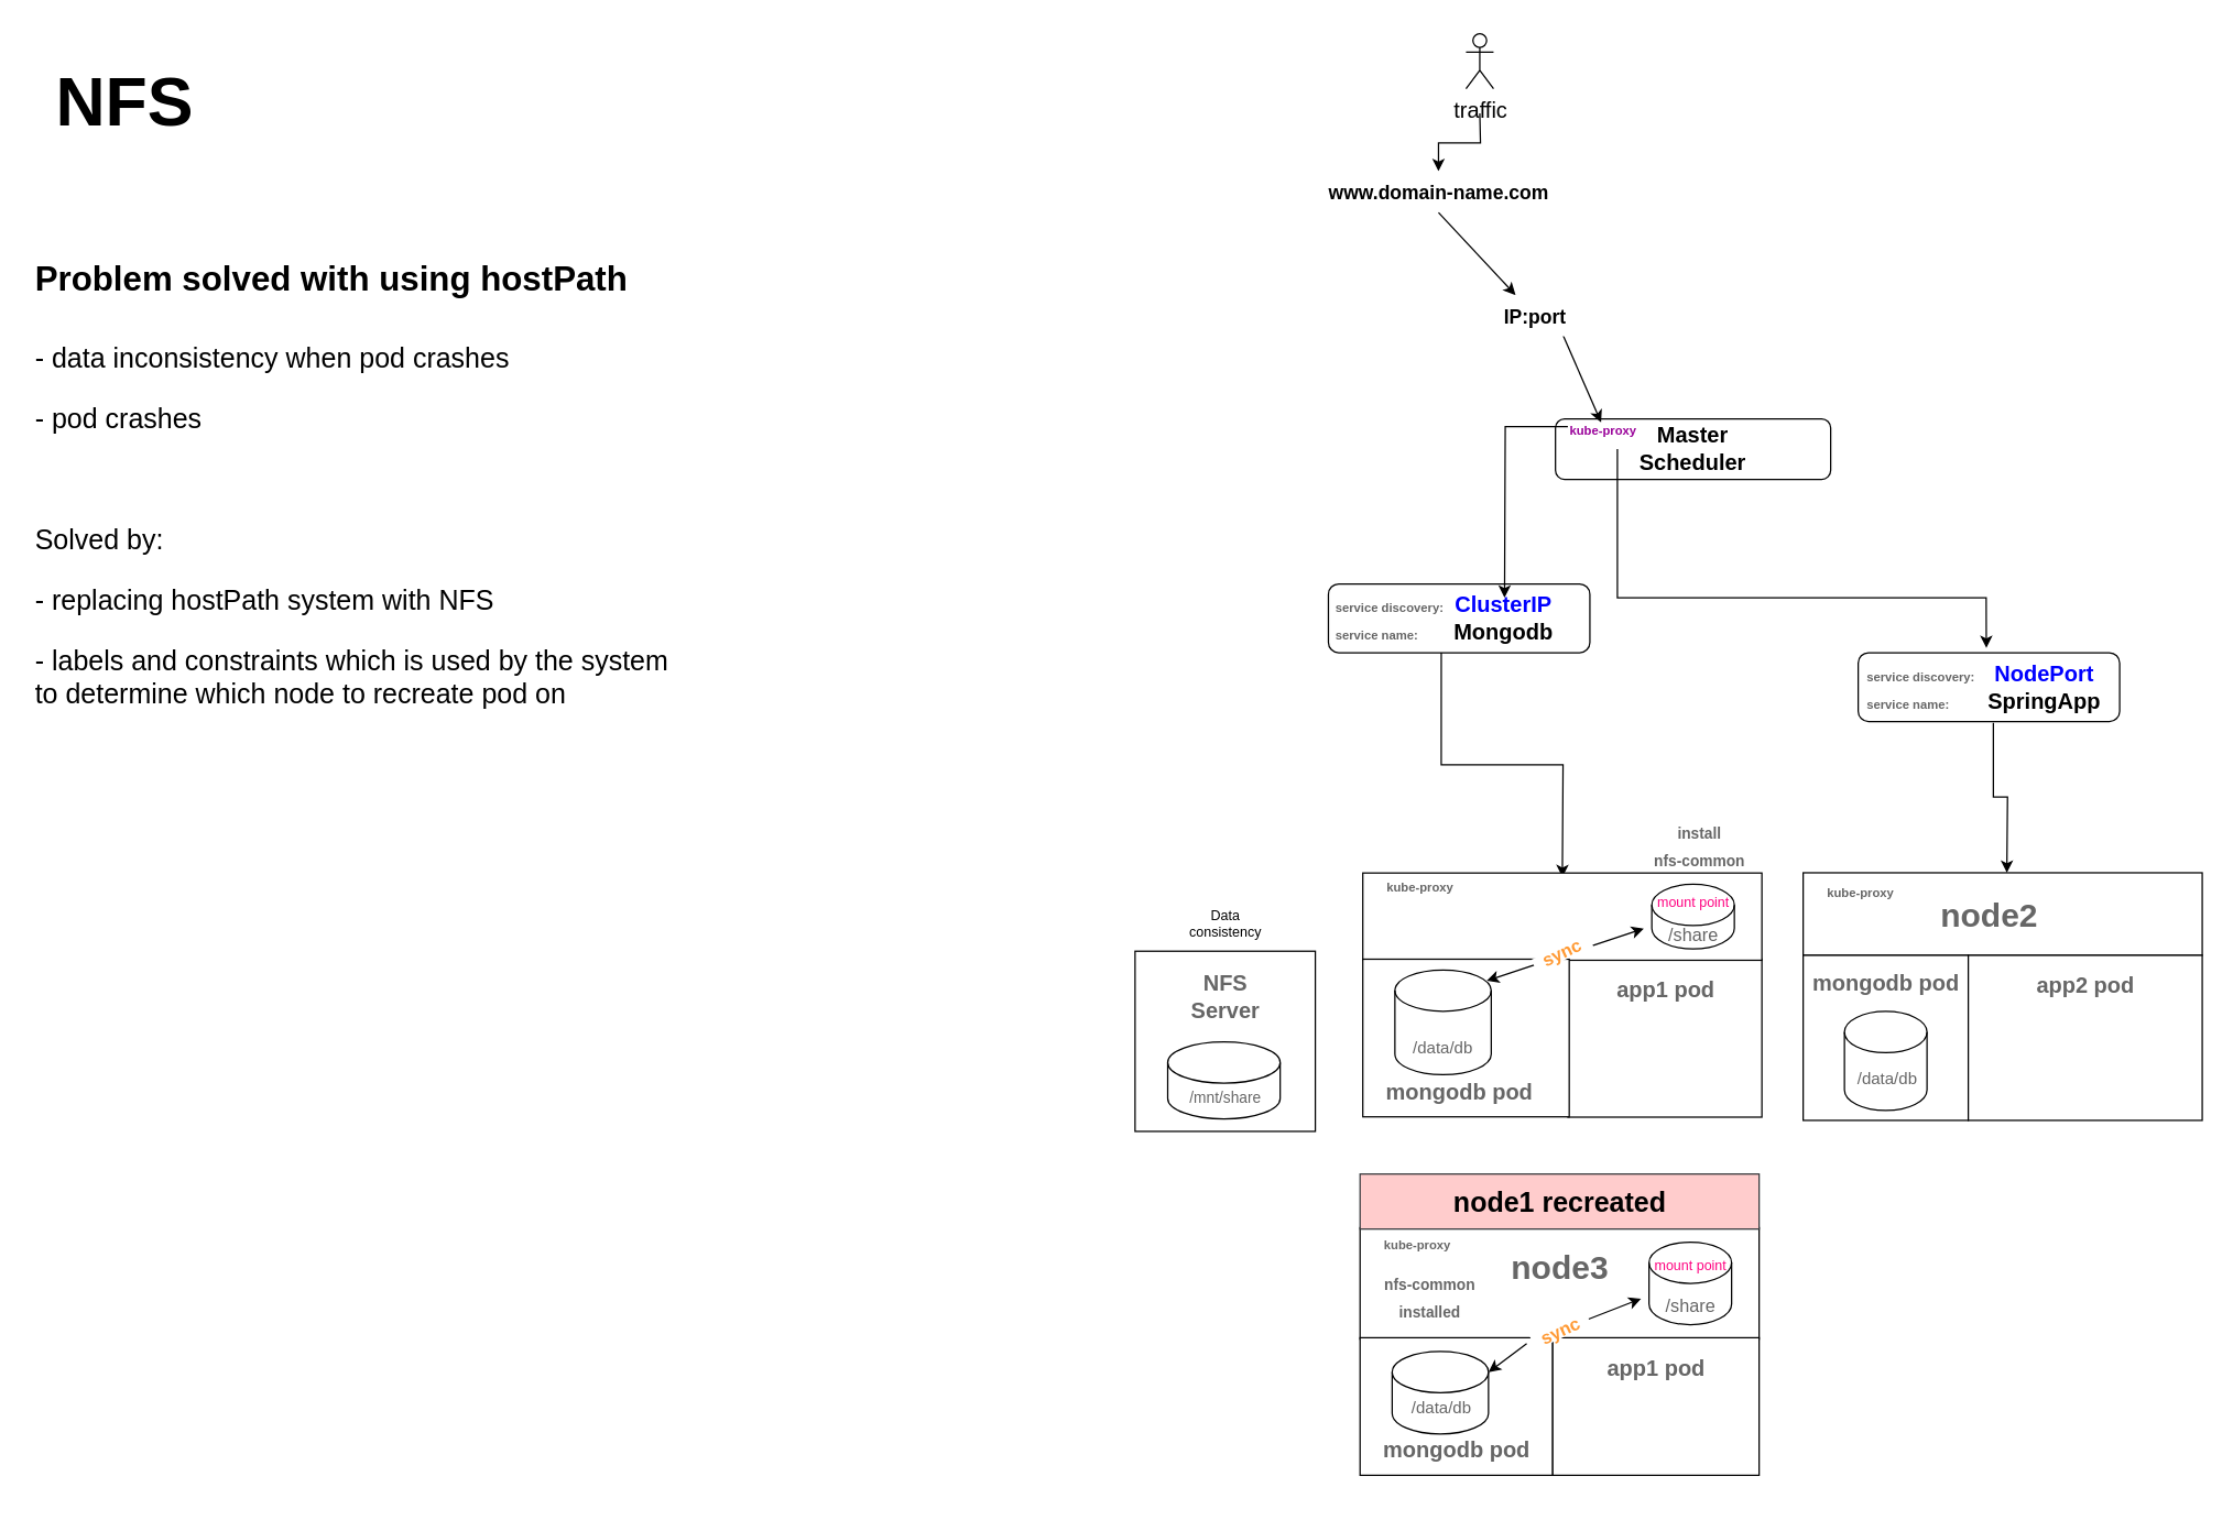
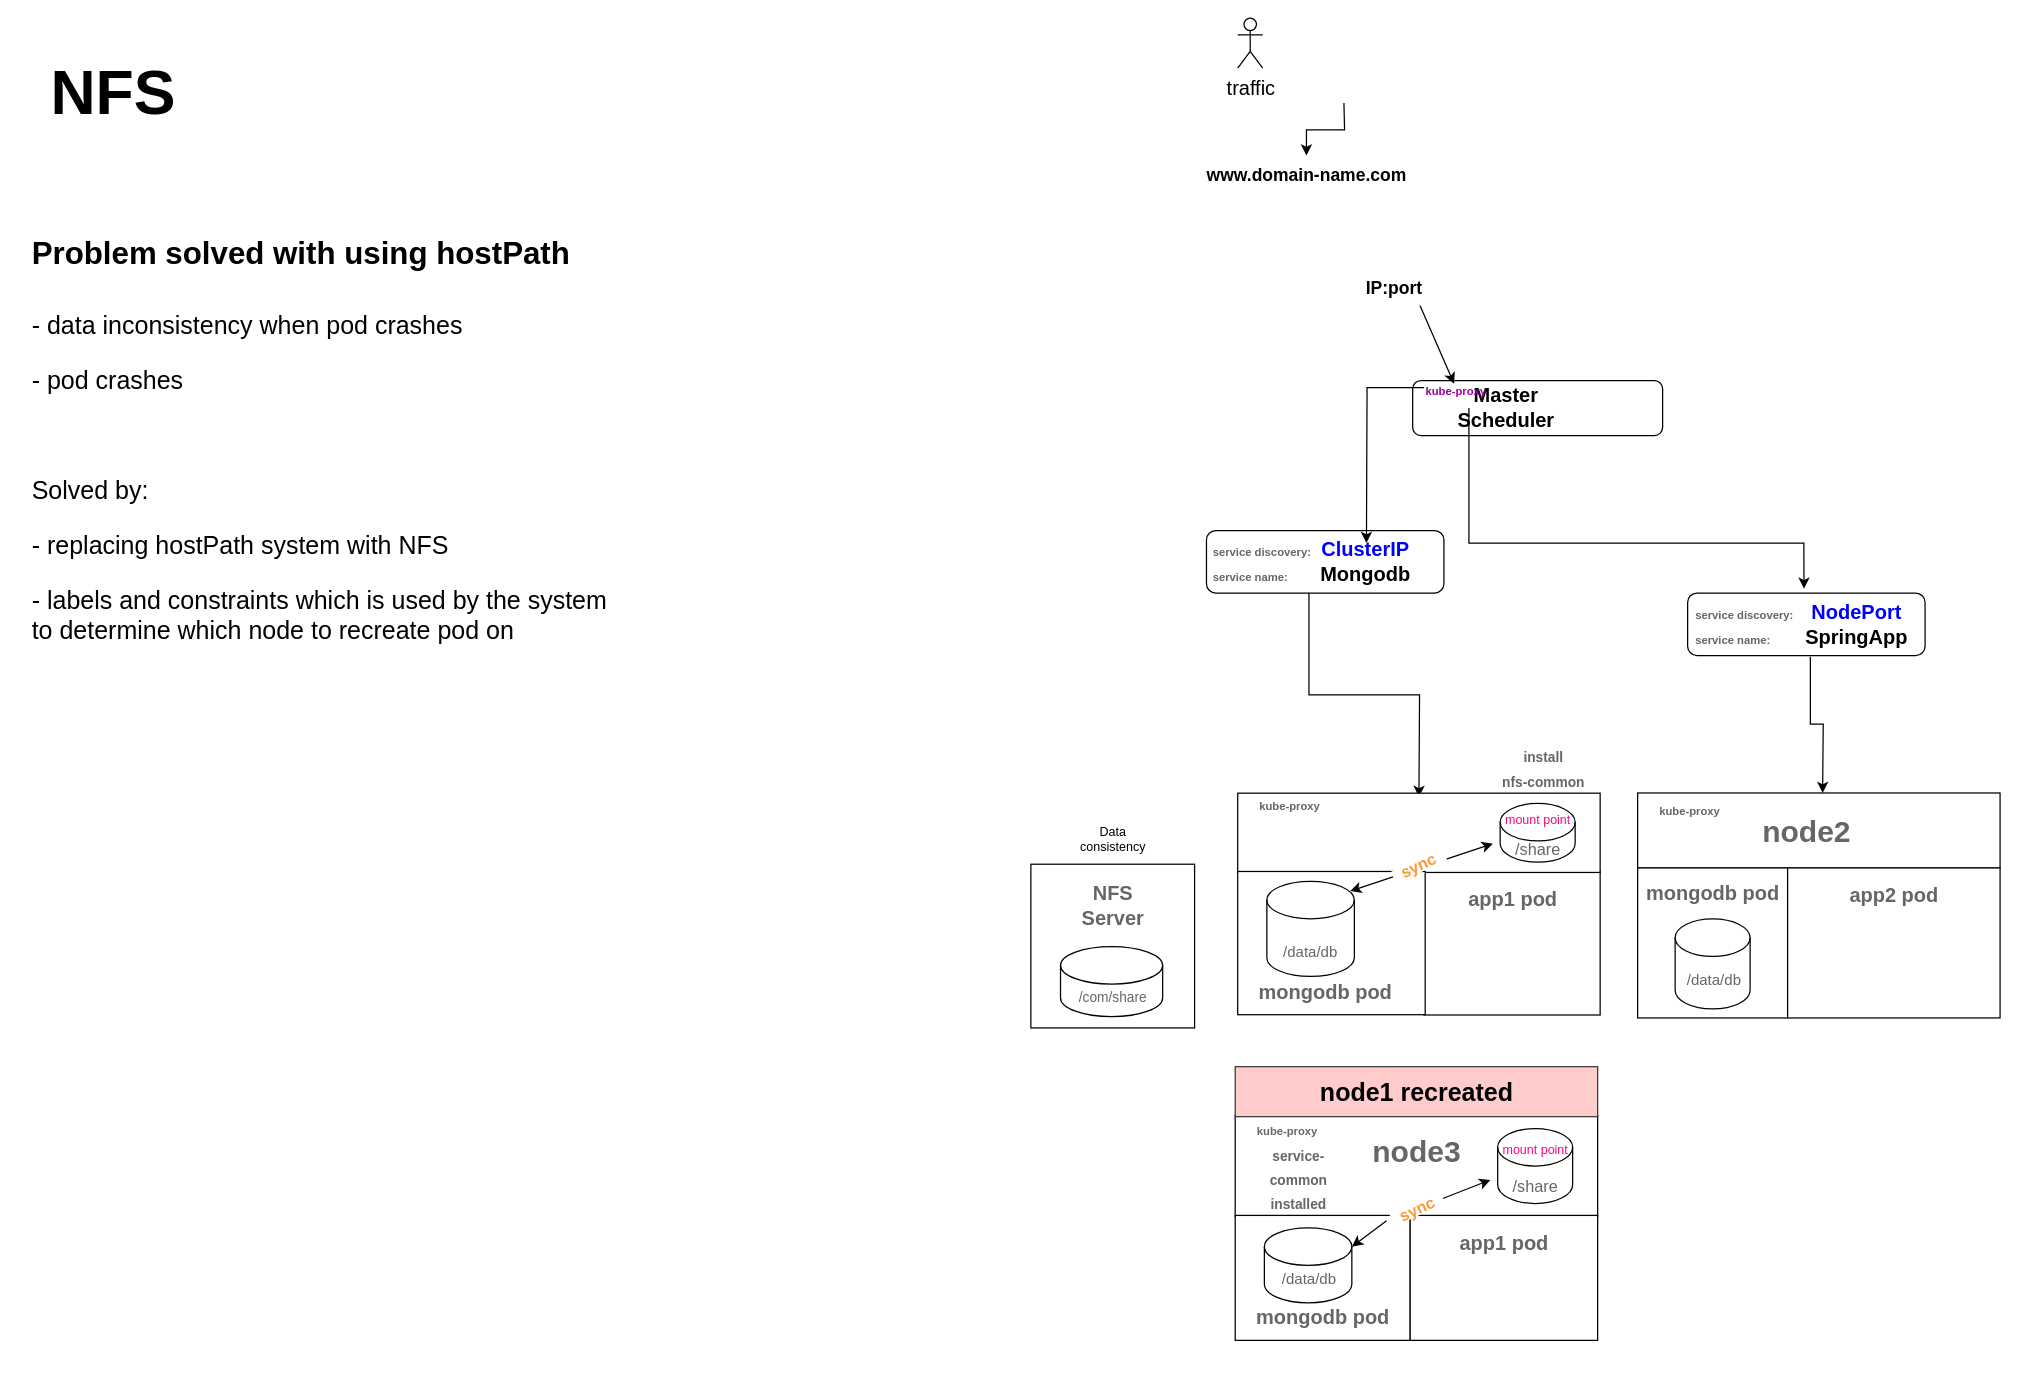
- <mxCell id="42" value="traffic" style="shape=umlActor;verticalLabelPosition=bottom;verticalAlign=top;html=1;outlineConnect=0;fontSize=16;fillColor=#FFFFFF;" parent="1" vertex="1"><mxGeometry x="1064.5" y="24" width="20" height="40" as="geometry" /></mxCell>
+ <mxCell id="42" value="traffic" style="shape=umlActor;verticalLabelPosition=bottom;verticalAlign=top;html=1;outlineConnect=0;fontSize=16;fillColor=#FFFFFF;" parent="1" vertex="1"><mxGeometry x="989.5" y="14" width="20" height="40" as="geometry" /></mxCell>
- <mxCell id="41" value="" style="endArrow=classic;html=1;rounded=0;fontSize=14;fontColor=#990099;exitX=0.5;exitY=1;exitDx=0;exitDy=0;" parent="1" source="39" target="40" edge="1"><mxGeometry width="50" height="50" relative="1" as="geometry"><mxPoint x="1294.5" y="304" as="sourcePoint" /><mxPoint x="1344.5" y="254" as="targetPoint" /></mxGeometry></mxCell>
- <mxCell id="25" value="&lt;b&gt;&lt;font style=&quot;font-size: 16px&quot;&gt;Master Scheduler&lt;/font&gt;&lt;/b&gt;" style="text;html=1;strokeColor=none;fillColor=none;align=center;verticalAlign=middle;whiteSpace=wrap;rounded=0;" parent="23" vertex="1"><mxGeometry x="68.421" y="15.4" width="63.158" height="13.2" as="geometry" /></mxCell>
+ <mxCell id="25" value="&lt;b&gt;&lt;font style=&quot;font-size: 16px&quot;&gt;Master Scheduler&lt;/font&gt;&lt;/b&gt;" style="text;html=1;strokeColor=none;fillColor=none;align=center;verticalAlign=middle;whiteSpace=wrap;rounded=0;" parent="23" vertex="1"><mxGeometry x="43.421" y="15.4" width="63.158" height="13.2" as="geometry" /></mxCell>
- <mxCell id="74" value="&lt;font style=&quot;font-size: 11px&quot;&gt;/mnt/share&lt;/font&gt;" style="text;html=1;strokeColor=none;fillColor=none;align=center;verticalAlign=middle;whiteSpace=wrap;rounded=0;fontSize=17;fontColor=#666666;" vertex="1" parent="72"><mxGeometry y="24.95" width="126" height="31.05" as="geometry" /></mxCell>
+ <mxCell id="74" value="&lt;font style=&quot;font-size: 11px&quot;&gt;/com/share&lt;/font&gt;" style="text;html=1;strokeColor=none;fillColor=none;align=center;verticalAlign=middle;whiteSpace=wrap;rounded=0;fontSize=17;fontColor=#666666;" vertex="1" parent="72"><mxGeometry y="24.95" width="126" height="31.05" as="geometry" /></mxCell>
- <mxCell id="64" value="&lt;b&gt;&lt;font style=&quot;font-size: 11px&quot;&gt;nfs-common&lt;br&gt;&lt;/font&gt;&lt;/b&gt;&lt;b&gt;&lt;font style=&quot;font-size: 11px&quot;&gt;installed&lt;br&gt;&lt;/font&gt;&lt;/b&gt;" style="text;html=1;strokeColor=none;fillColor=none;align=center;verticalAlign=middle;whiteSpace=wrap;rounded=0;fontSize=16;fontColor=#666666;shadow=0;" vertex="1" parent="44"><mxGeometry x="9" width="83" height="40" as="geometry" /></mxCell>
+ <mxCell id="64" value="&lt;b&gt;&lt;font style=&quot;font-size: 11px&quot;&gt;service-common&lt;br&gt;&lt;/font&gt;&lt;/b&gt;&lt;b&gt;&lt;font style=&quot;font-size: 11px&quot;&gt;installed&lt;br&gt;&lt;/font&gt;&lt;/b&gt;" style="text;html=1;strokeColor=none;fillColor=none;align=center;verticalAlign=middle;whiteSpace=wrap;rounded=0;fontSize=16;fontColor=#666666;shadow=0;" vertex="1" parent="44"><mxGeometry x="9" width="83" height="40" as="geometry" /></mxCell>
